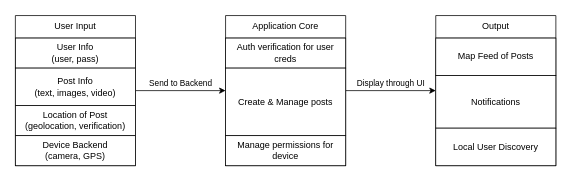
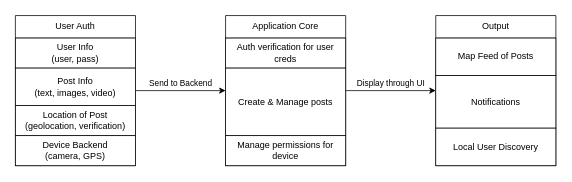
- <mxCell id="3" value="&lt;div&gt;User Input&lt;/div&gt;" style="swimlane;fontStyle=0;childLayout=stackLayout;horizontal=1;startSize=30;horizontalStack=0;resizeParent=1;resizeParentMax=0;resizeLast=0;collapsible=1;marginBottom=0;whiteSpace=wrap;html=1;fillColor=light-dark(#FFFFFF,#A7A7A7);strokeColor=light-dark(#000000,#000000);swimlaneFillColor=none;fontColor=light-dark(#000000,#060606);" vertex="1" parent="1"><mxGeometry x="20" y="20" width="160" height="200" as="geometry"><mxRectangle x="40" y="160" width="90" height="30" as="alternateBounds" /></mxGeometry></mxCell>
+ <mxCell id="3" value="&lt;div&gt;User Auth&lt;/div&gt;" style="swimlane;fontStyle=0;childLayout=stackLayout;horizontal=1;startSize=30;horizontalStack=0;resizeParent=1;resizeParentMax=0;resizeLast=0;collapsible=1;marginBottom=0;whiteSpace=wrap;html=1;fillColor=light-dark(#FFFFFF,#A7A7A7);strokeColor=light-dark(#000000,#000000);swimlaneFillColor=none;fontColor=light-dark(#000000,#060606);" vertex="1" parent="1"><mxGeometry x="20" y="20" width="160" height="200" as="geometry"><mxRectangle x="40" y="160" width="90" height="30" as="alternateBounds" /></mxGeometry></mxCell>
